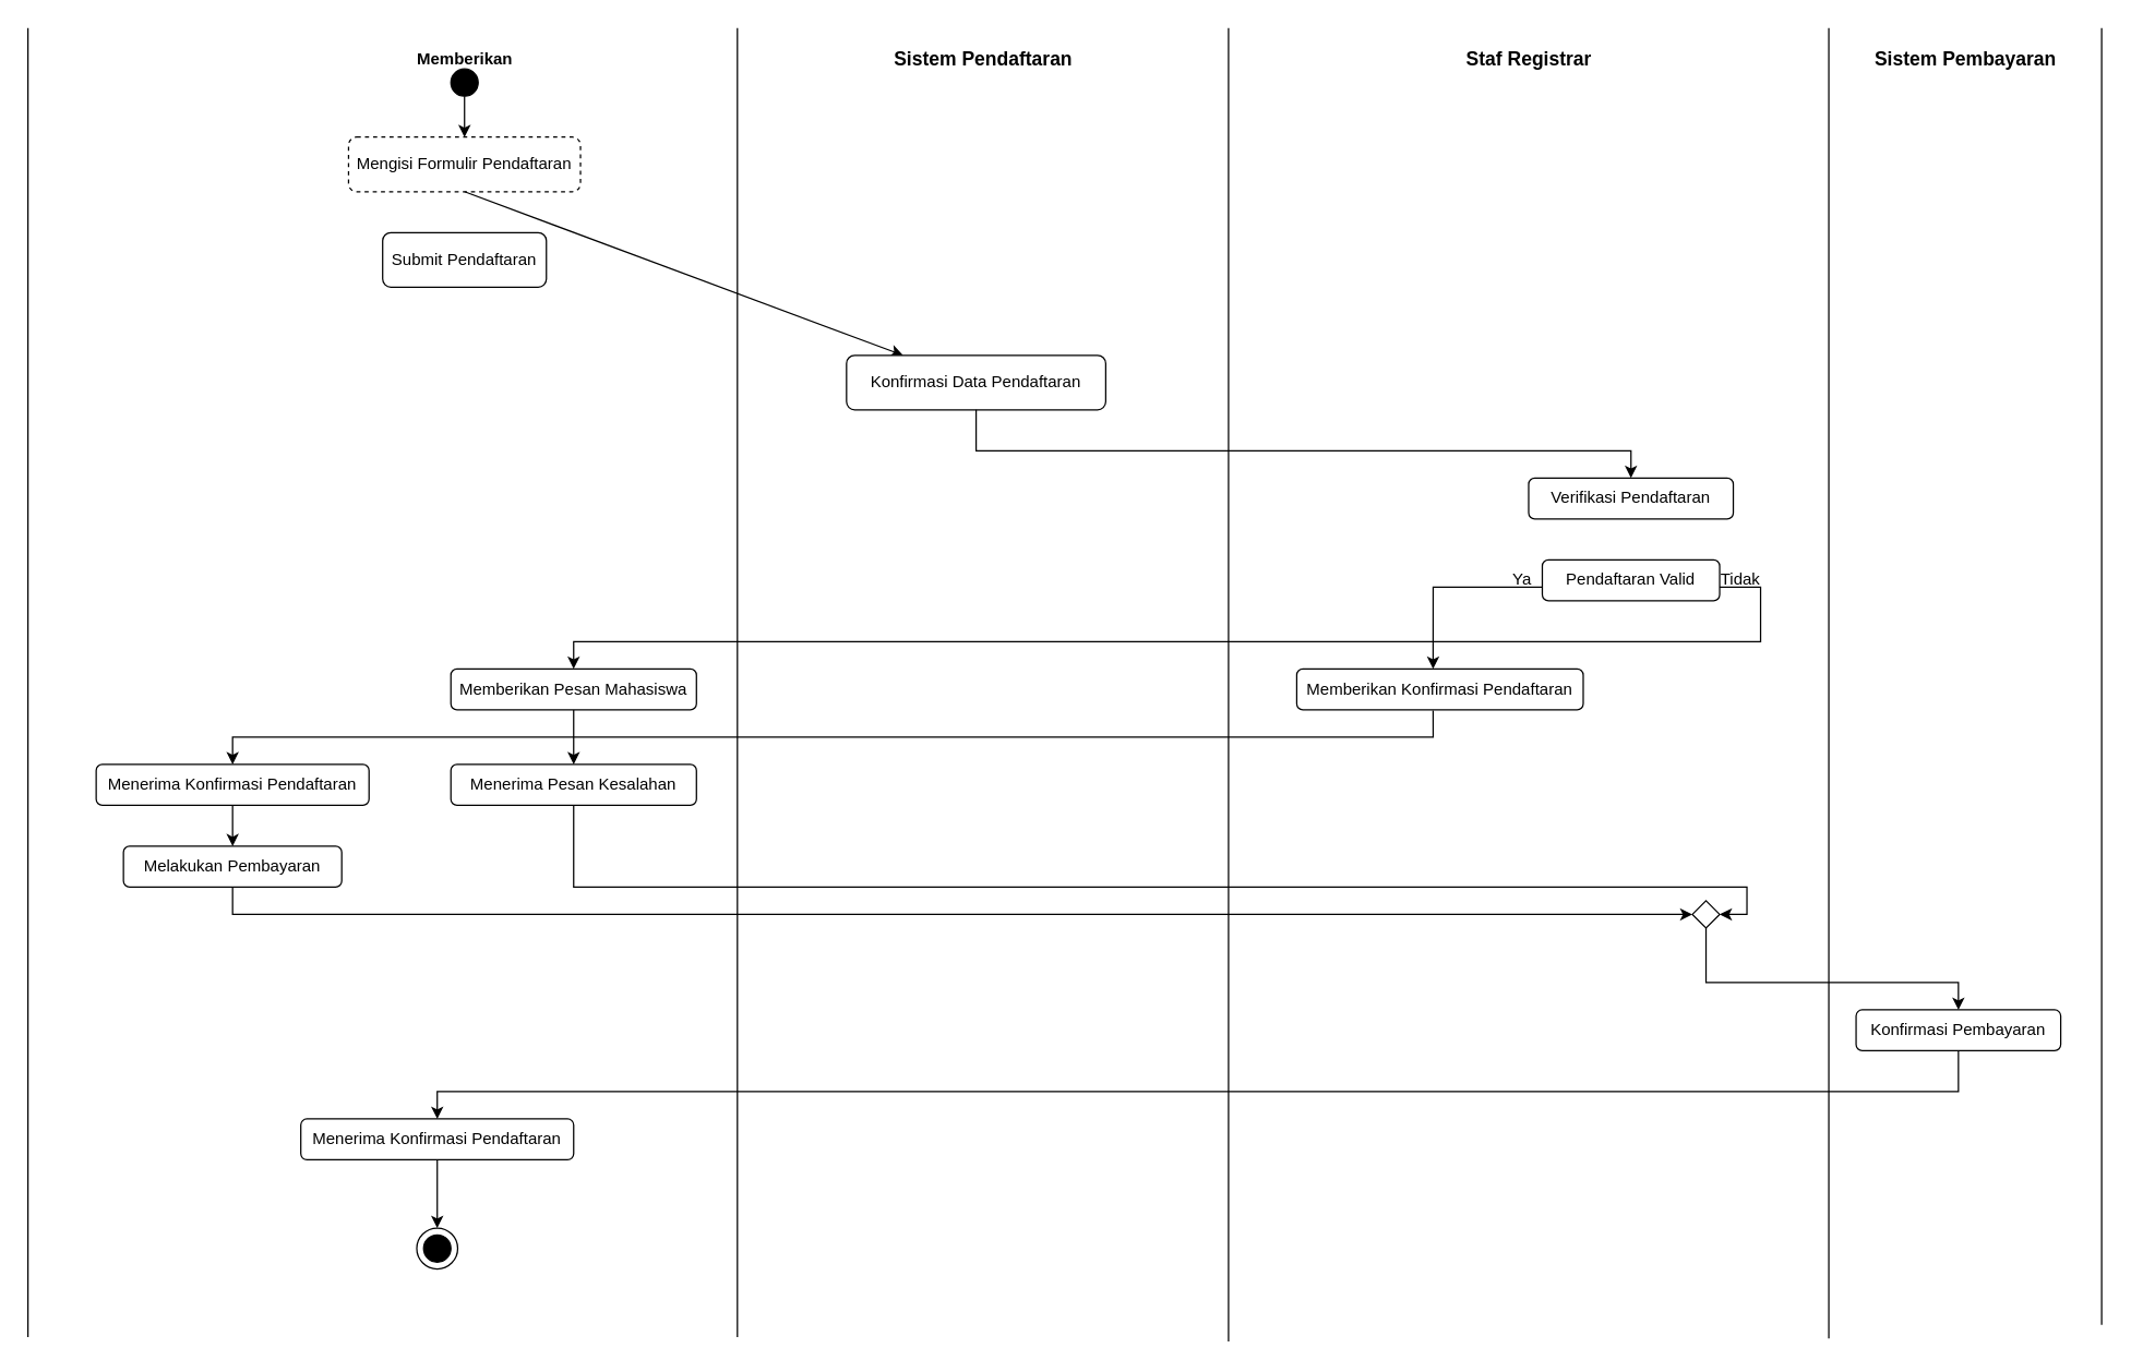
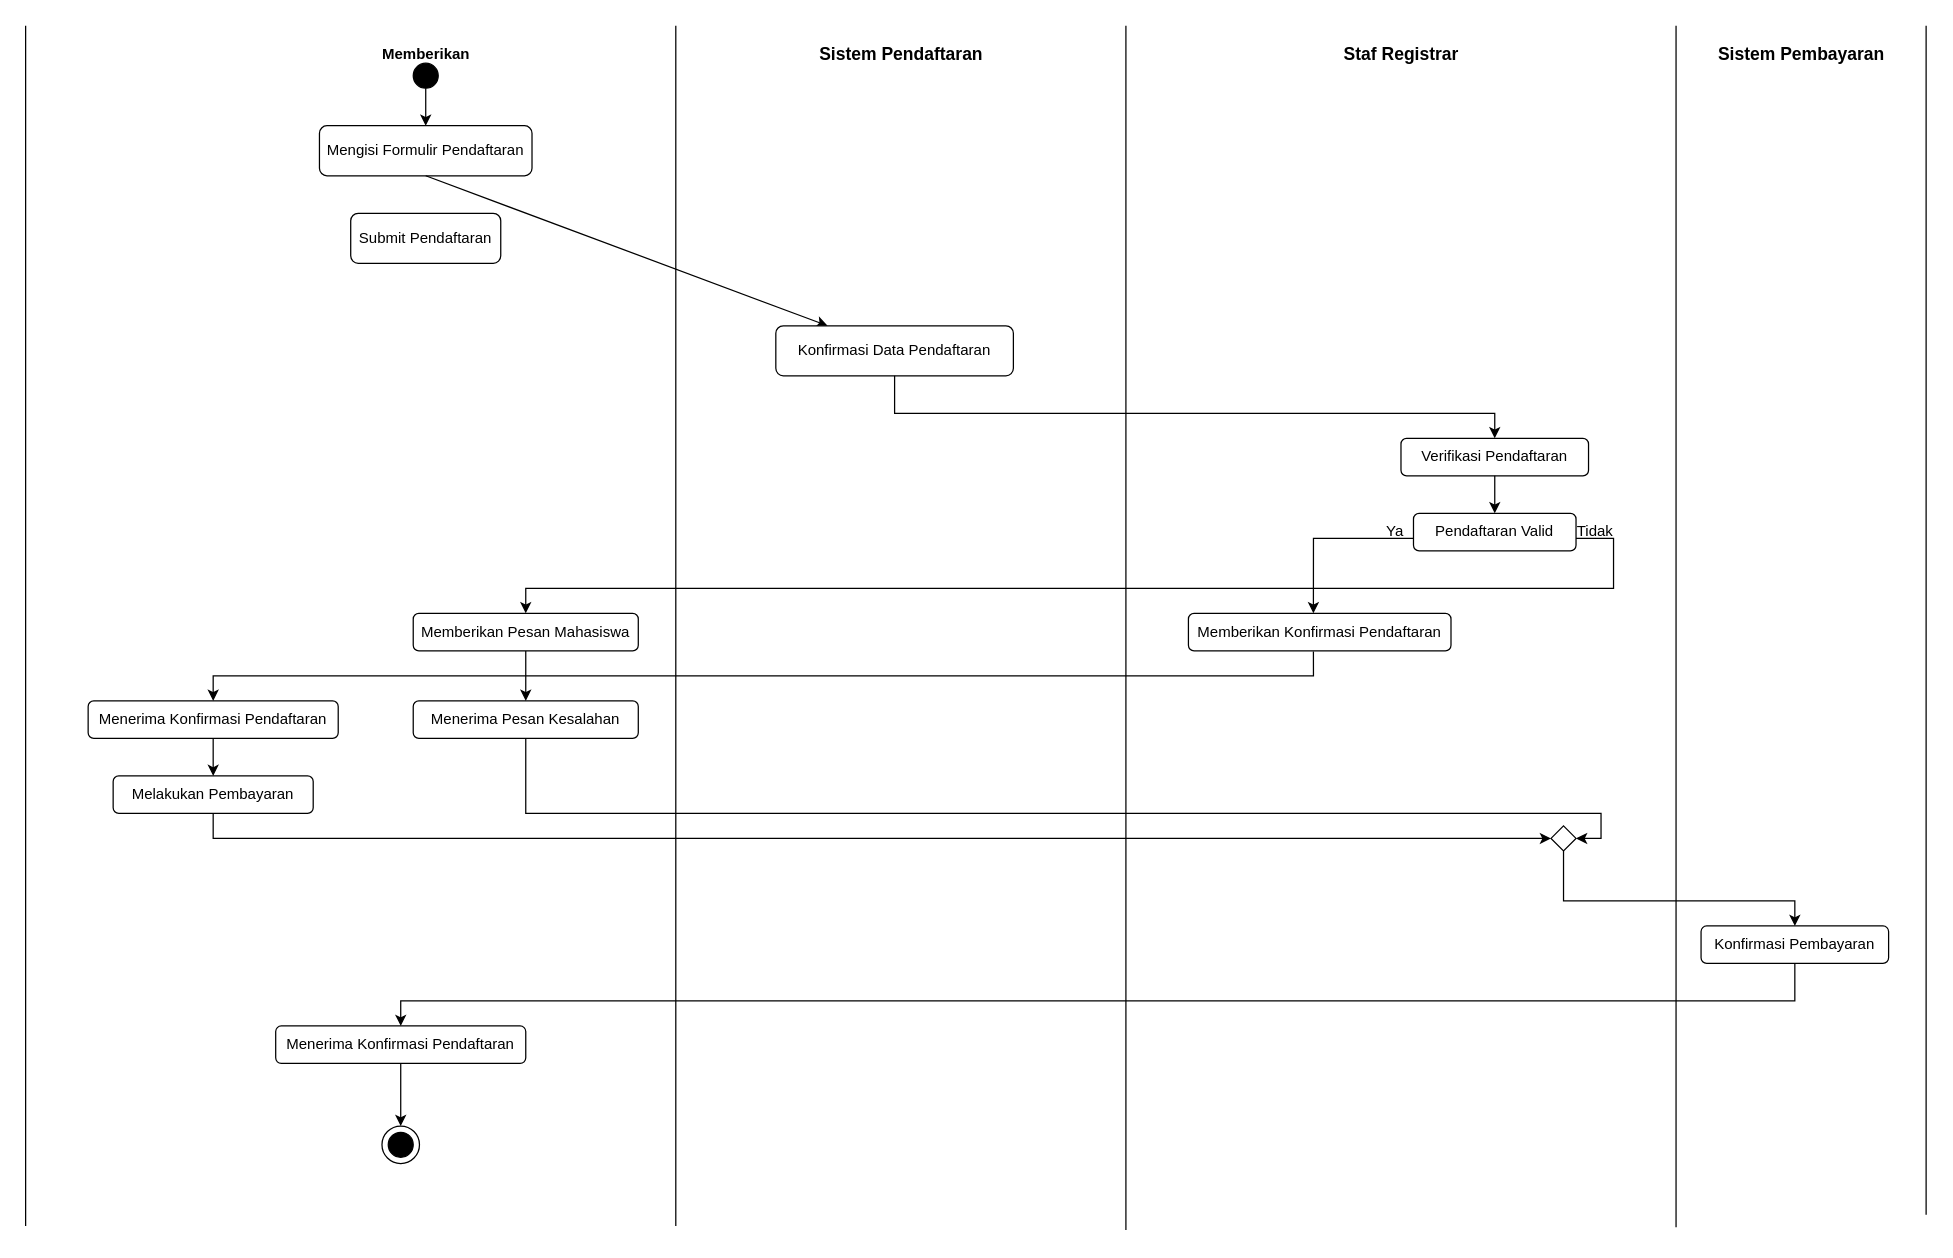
- <mxCell id="2" value="Mengisi Formulir Pendaftaran" style="rounded=1;whiteSpace=wrap;html=1;dashed=1;" vertex="1" parent="1"><mxGeometry x="255" y="100" width="170" height="40" as="geometry" /></mxCell>
+ <mxCell id="2" value="Mengisi Formulir Pendaftaran" style="rounded=1;whiteSpace=wrap;html=1;" vertex="1" parent="1"><mxGeometry x="255" y="100" width="170" height="40" as="geometry" /></mxCell>
+ <mxCell id="11" value="" style="endArrow=classic;html=1;rounded=0;entryX=0.5;entryY=0;entryDx=0;entryDy=0;exitX=0.5;exitY=1;exitDx=0;exitDy=0;" edge="1" parent="1" source="8" target="9"><mxGeometry width="50" height="50" relative="1" as="geometry"><mxPoint x="1090" y="370" as="sourcePoint" /><mxPoint x="1140" y="320" as="targetPoint" /></mxGeometry></mxCell>
